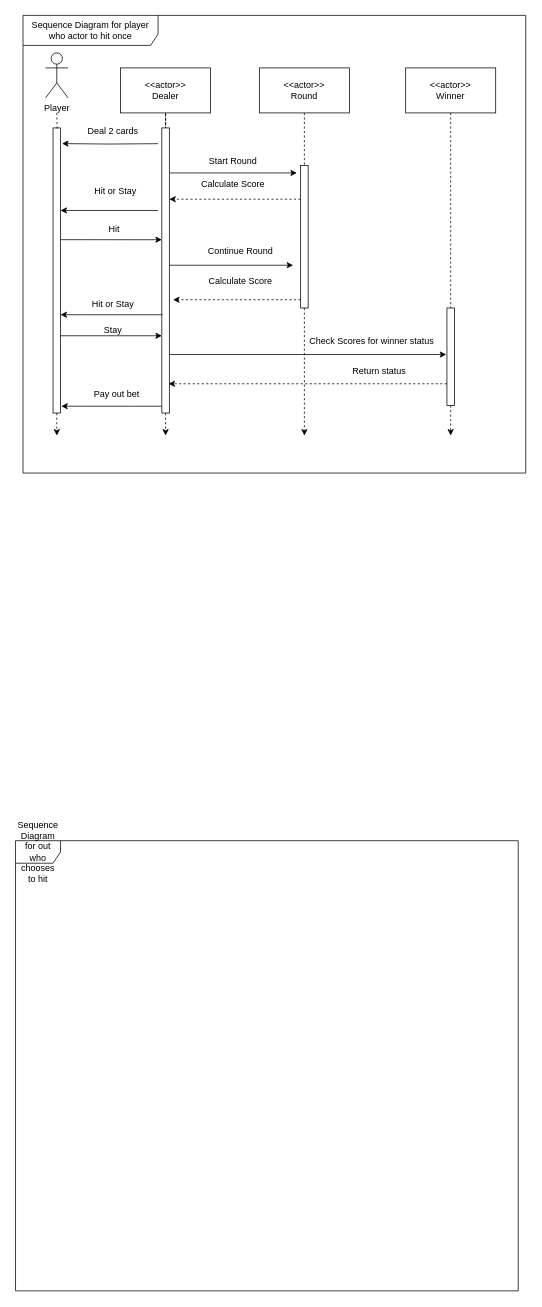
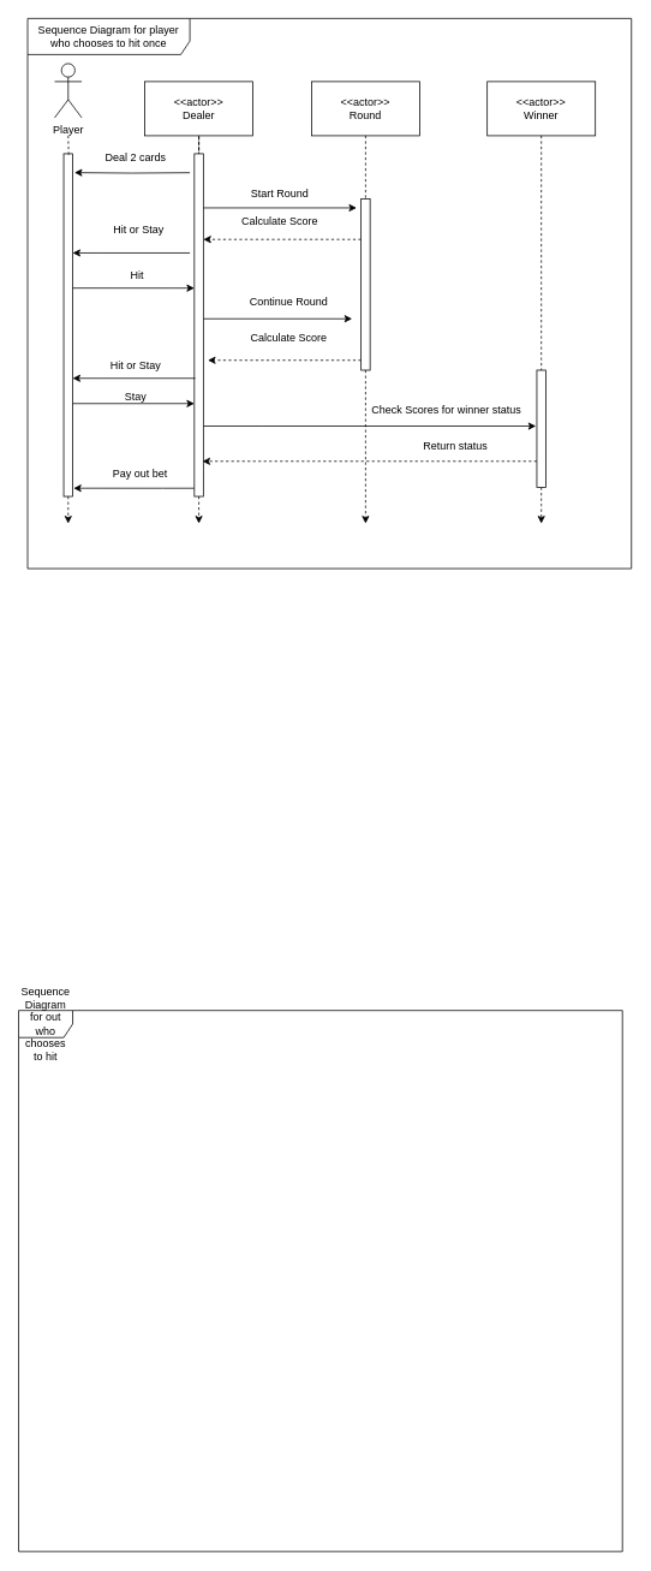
- <mxCell id="43" value="Sequence Diagram for player who actor to hit once" style="shape=umlFrame;whiteSpace=wrap;html=1;width=180;height=40;" vertex="1" parent="1"><mxGeometry x="30" width="670" height="610" as="geometry" y="20" /></mxCell>
+ <mxCell id="43" value="Sequence Diagram for player who chooses to hit once" style="shape=umlFrame;whiteSpace=wrap;html=1;width=180;height=40;" vertex="1" parent="1"><mxGeometry x="30" width="670" height="610" as="geometry" y="20" /></mxCell>
